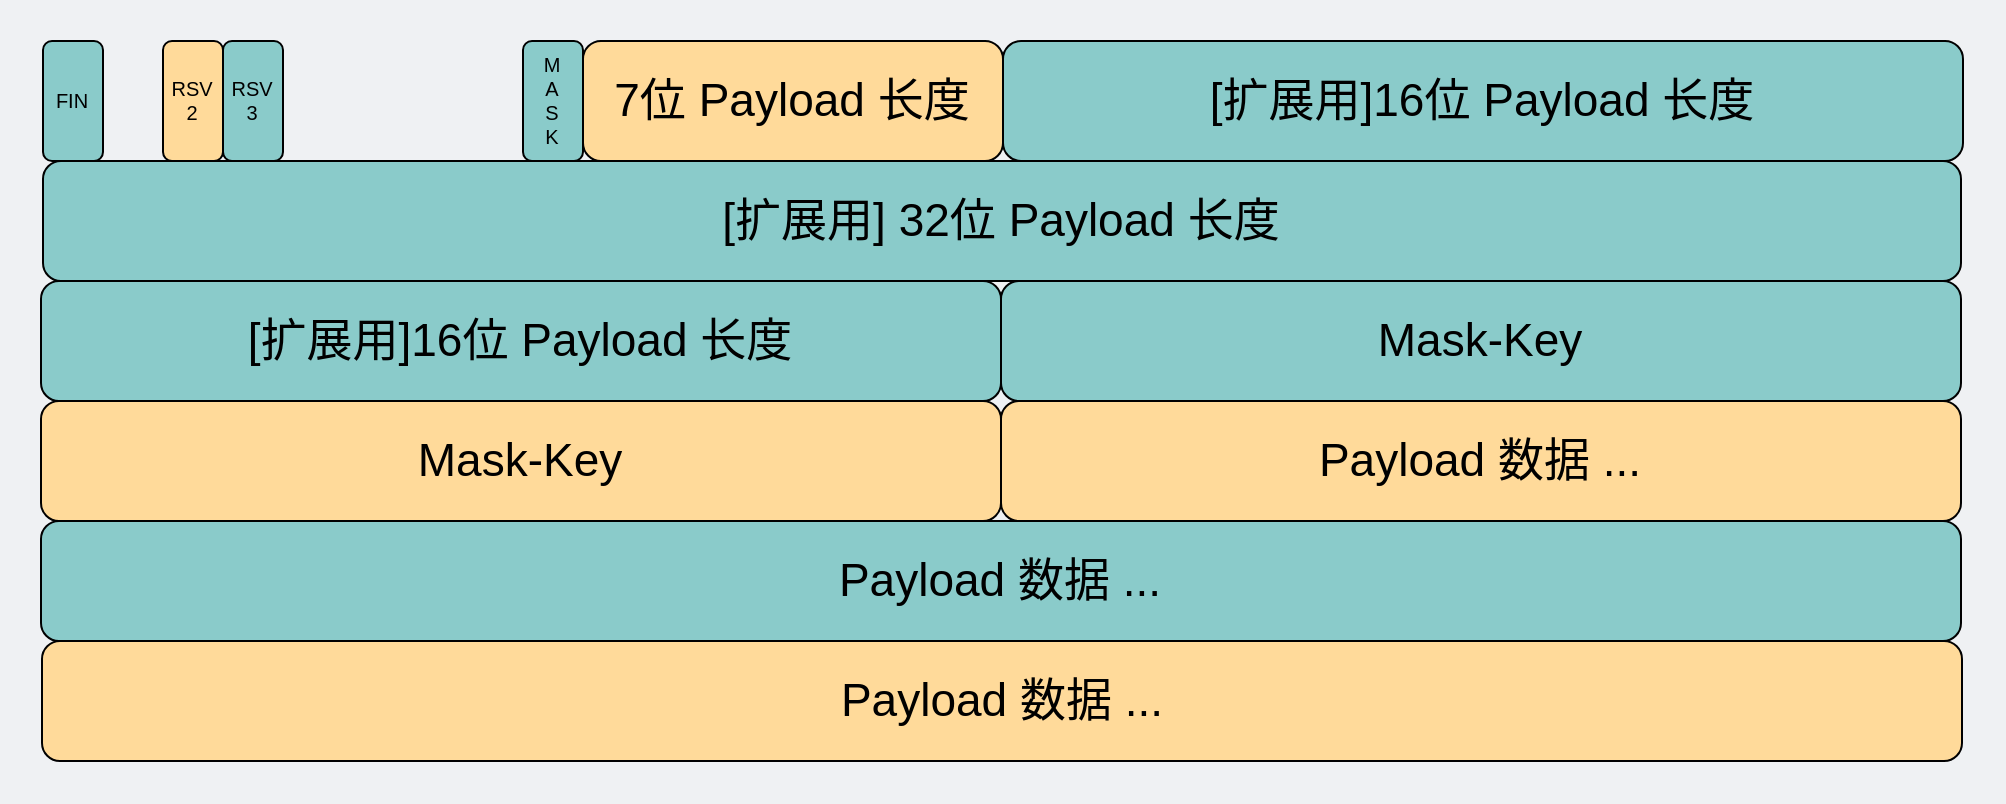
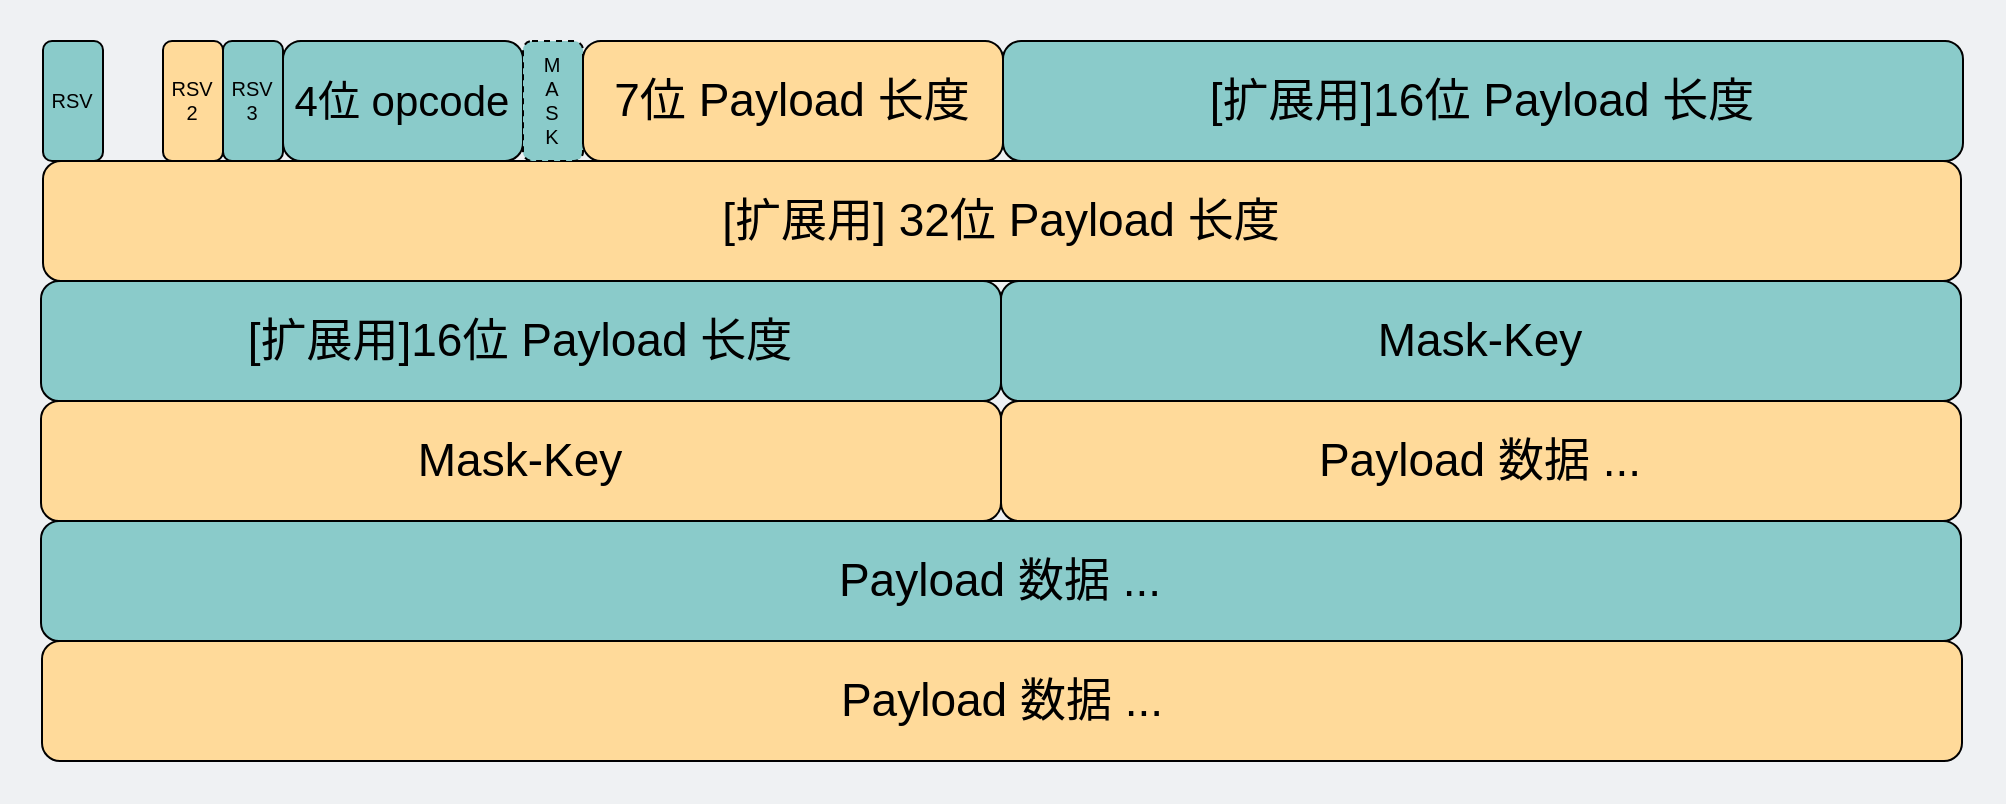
- <mxCell id="3" value="FIN" style="rounded=1;whiteSpace=wrap;html=1;fontSize=10;fillColor=#8ACBCA;" parent="1" vertex="1"><mxGeometry x="21" y="20" width="30" height="60" as="geometry" /></mxCell>
+ <mxCell id="3" value="RSV" style="rounded=1;whiteSpace=wrap;html=1;fontSize=10;fillColor=#8ACBCA;" parent="1" vertex="1"><mxGeometry x="21" y="20" width="30" height="60" as="geometry" /></mxCell>
+ <mxCell id="6" value="&lt;font style=&quot;font-size: 21px;&quot;&gt;4位 opcode&lt;/font&gt;" style="rounded=1;whiteSpace=wrap;html=1;fontSize=10;fillColor=#8ACBCA;" parent="1" vertex="1"><mxGeometry x="141" y="20" width="120" height="60" as="geometry" /></mxCell>
- <mxCell id="7" value="M&lt;br&gt;A&lt;br&gt;S&lt;br&gt;K" style="rounded=1;whiteSpace=wrap;html=1;fontSize=10;fillColor=#8ACBCA;" parent="1" vertex="1"><mxGeometry x="261" y="20" width="30" height="60" as="geometry" /></mxCell>
+ <mxCell id="7" value="M&lt;br&gt;A&lt;br&gt;S&lt;br&gt;K" style="rounded=1;whiteSpace=wrap;html=1;fontSize=10;fillColor=#8ACBCA;dashed=1;" parent="1" vertex="1"><mxGeometry x="261" y="20" width="30" height="60" as="geometry" /></mxCell>
- <mxCell id="2" value="&lt;span style=&quot;font-size: 23px;&quot;&gt;[扩展用] 32位&amp;nbsp;&lt;/span&gt;&lt;span style=&quot;font-size: 23px;&quot;&gt;Payload&lt;/span&gt;&lt;span style=&quot;font-size: 23px;&quot;&gt;&amp;nbsp;长度&lt;/span&gt;" style="rounded=1;whiteSpace=wrap;html=1;fontSize=23;fillColor=#8acbca;" parent="1" vertex="1"><mxGeometry x="21" y="80" width="959" height="60" as="geometry" /></mxCell>
+ <mxCell id="2" value="&lt;span style=&quot;font-size: 23px;&quot;&gt;[扩展用] 32位&amp;nbsp;&lt;/span&gt;&lt;span style=&quot;font-size: 23px;&quot;&gt;Payload&lt;/span&gt;&lt;span style=&quot;font-size: 23px;&quot;&gt;&amp;nbsp;长度&lt;/span&gt;" style="rounded=1;whiteSpace=wrap;html=1;fontSize=23;fillColor=#FFDA9A;" parent="1" vertex="1"><mxGeometry x="21" y="80" width="959" height="60" as="geometry" /></mxCell>
